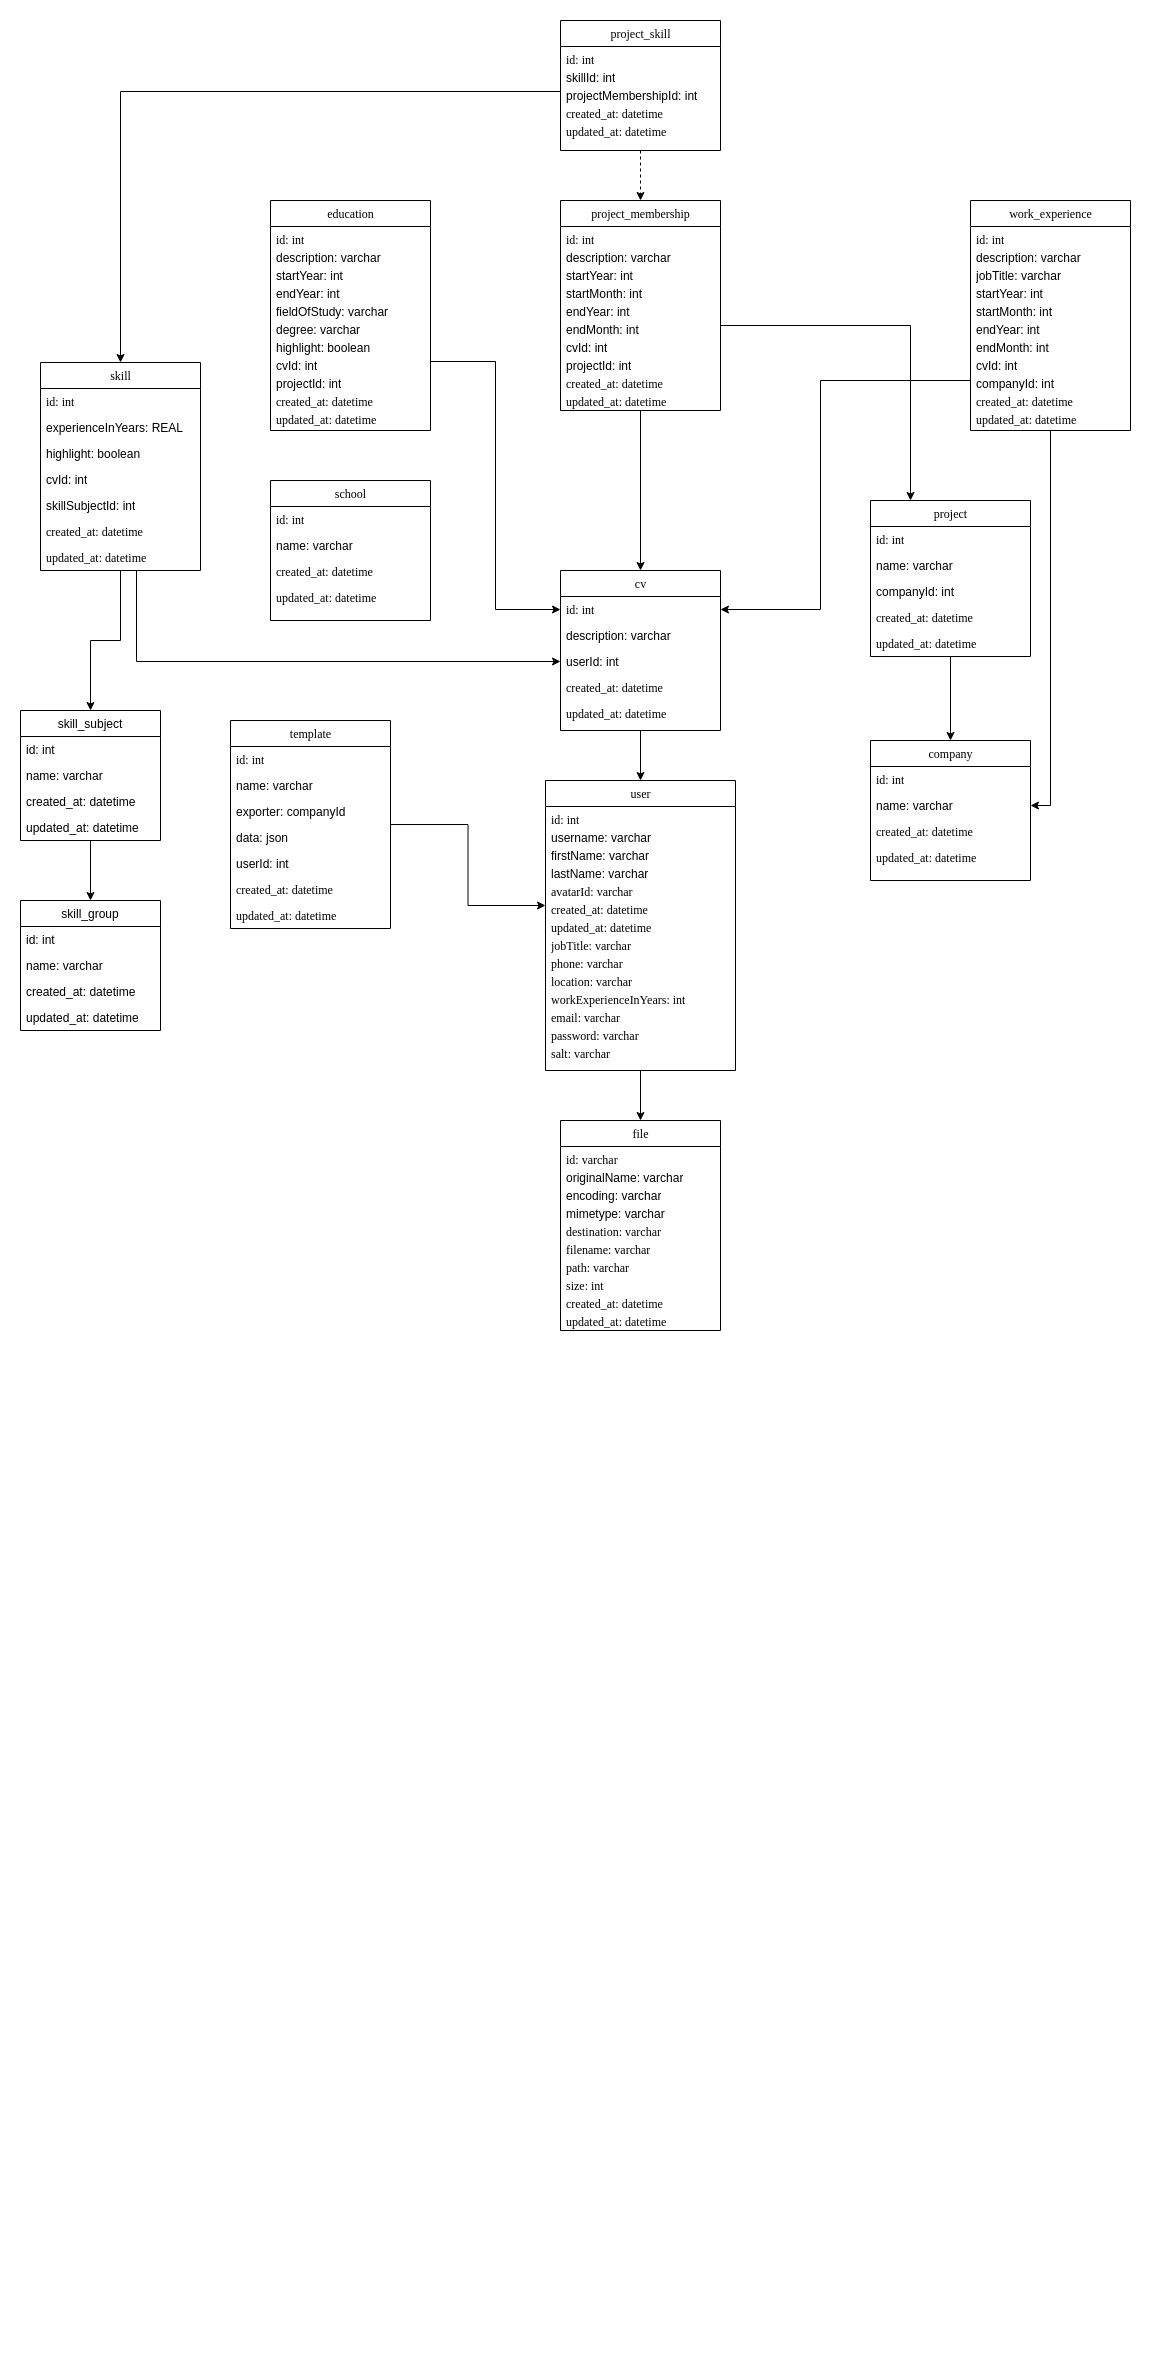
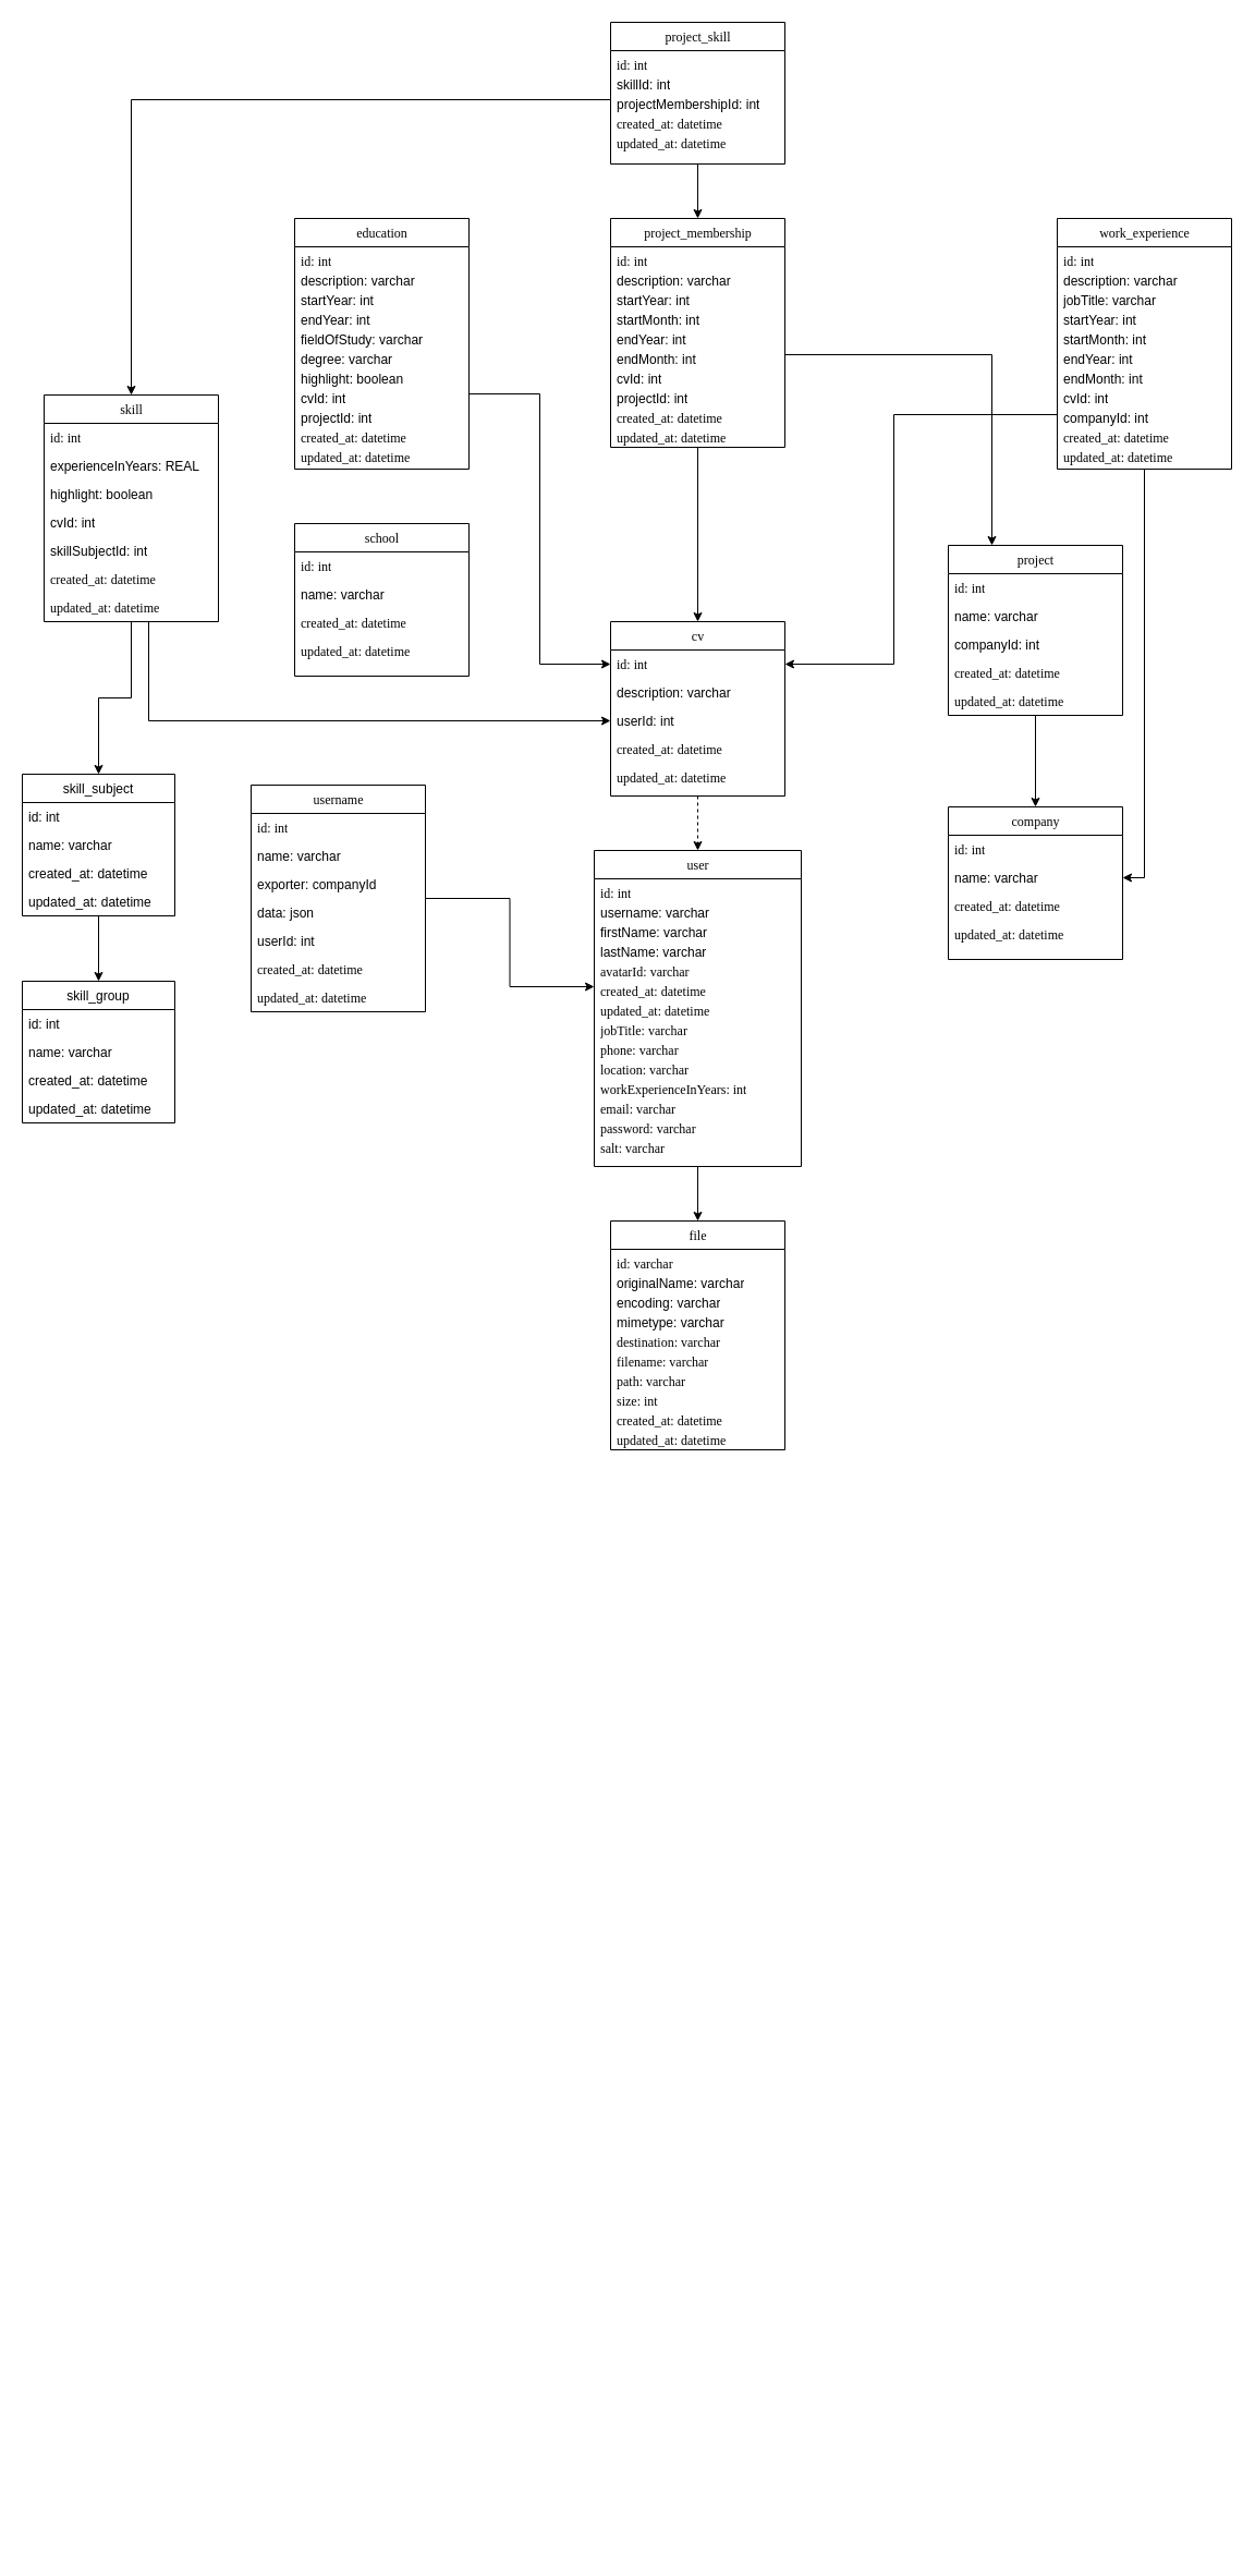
- <mxCell id="129" style="edgeStyle=orthogonalEdgeStyle;rounded=0;orthogonalLoop=1;jettySize=auto;html=1;entryX=0.5;entryY=0;entryDx=0;entryDy=0;dashed=1;" edge="1" parent="1" source="131" target="71"><mxGeometry relative="1" as="geometry" /></mxCell>
+ <mxCell id="129" style="edgeStyle=orthogonalEdgeStyle;rounded=0;orthogonalLoop=1;jettySize=auto;html=1;entryX=0.5;entryY=0;entryDx=0;entryDy=0;" edge="1" parent="1" source="131" target="71"><mxGeometry relative="1" as="geometry" /></mxCell>
- <mxCell id="121" value="&lt;span style=&quot;font-weight: normal&quot;&gt;template&lt;/span&gt;" style="swimlane;html=1;fontStyle=1;align=center;verticalAlign=top;childLayout=stackLayout;horizontal=1;startSize=26;horizontalStack=0;resizeParent=1;resizeLast=0;collapsible=1;marginBottom=0;swimlaneFillColor=#ffffff;rounded=0;shadow=0;comic=0;labelBackgroundColor=none;strokeWidth=1;fillColor=none;fontFamily=Verdana;fontSize=12;spacing=2;" vertex="1" parent="1"><mxGeometry x="230" y="720" width="160" height="208" as="geometry" /></mxCell>
+ <mxCell id="121" value="&lt;span style=&quot;font-weight: normal&quot;&gt;username&lt;/span&gt;" style="swimlane;html=1;fontStyle=1;align=center;verticalAlign=top;childLayout=stackLayout;horizontal=1;startSize=26;horizontalStack=0;resizeParent=1;resizeLast=0;collapsible=1;marginBottom=0;swimlaneFillColor=#ffffff;rounded=0;shadow=0;comic=0;labelBackgroundColor=none;strokeWidth=1;fillColor=none;fontFamily=Verdana;fontSize=12;spacing=2;" vertex="1" parent="1"><mxGeometry x="230" y="720" width="160" height="208" as="geometry" /></mxCell>
- <mxCell id="21" style="edgeStyle=orthogonalEdgeStyle;rounded=0;orthogonalLoop=1;jettySize=auto;html=1;" edge="1" parent="1" source="22" target="105"><mxGeometry relative="1" as="geometry" /></mxCell>
+ <mxCell id="21" style="edgeStyle=orthogonalEdgeStyle;rounded=0;orthogonalLoop=1;jettySize=auto;html=1;dashed=1;" edge="1" parent="1" source="22" target="105"><mxGeometry relative="1" as="geometry" /></mxCell>
